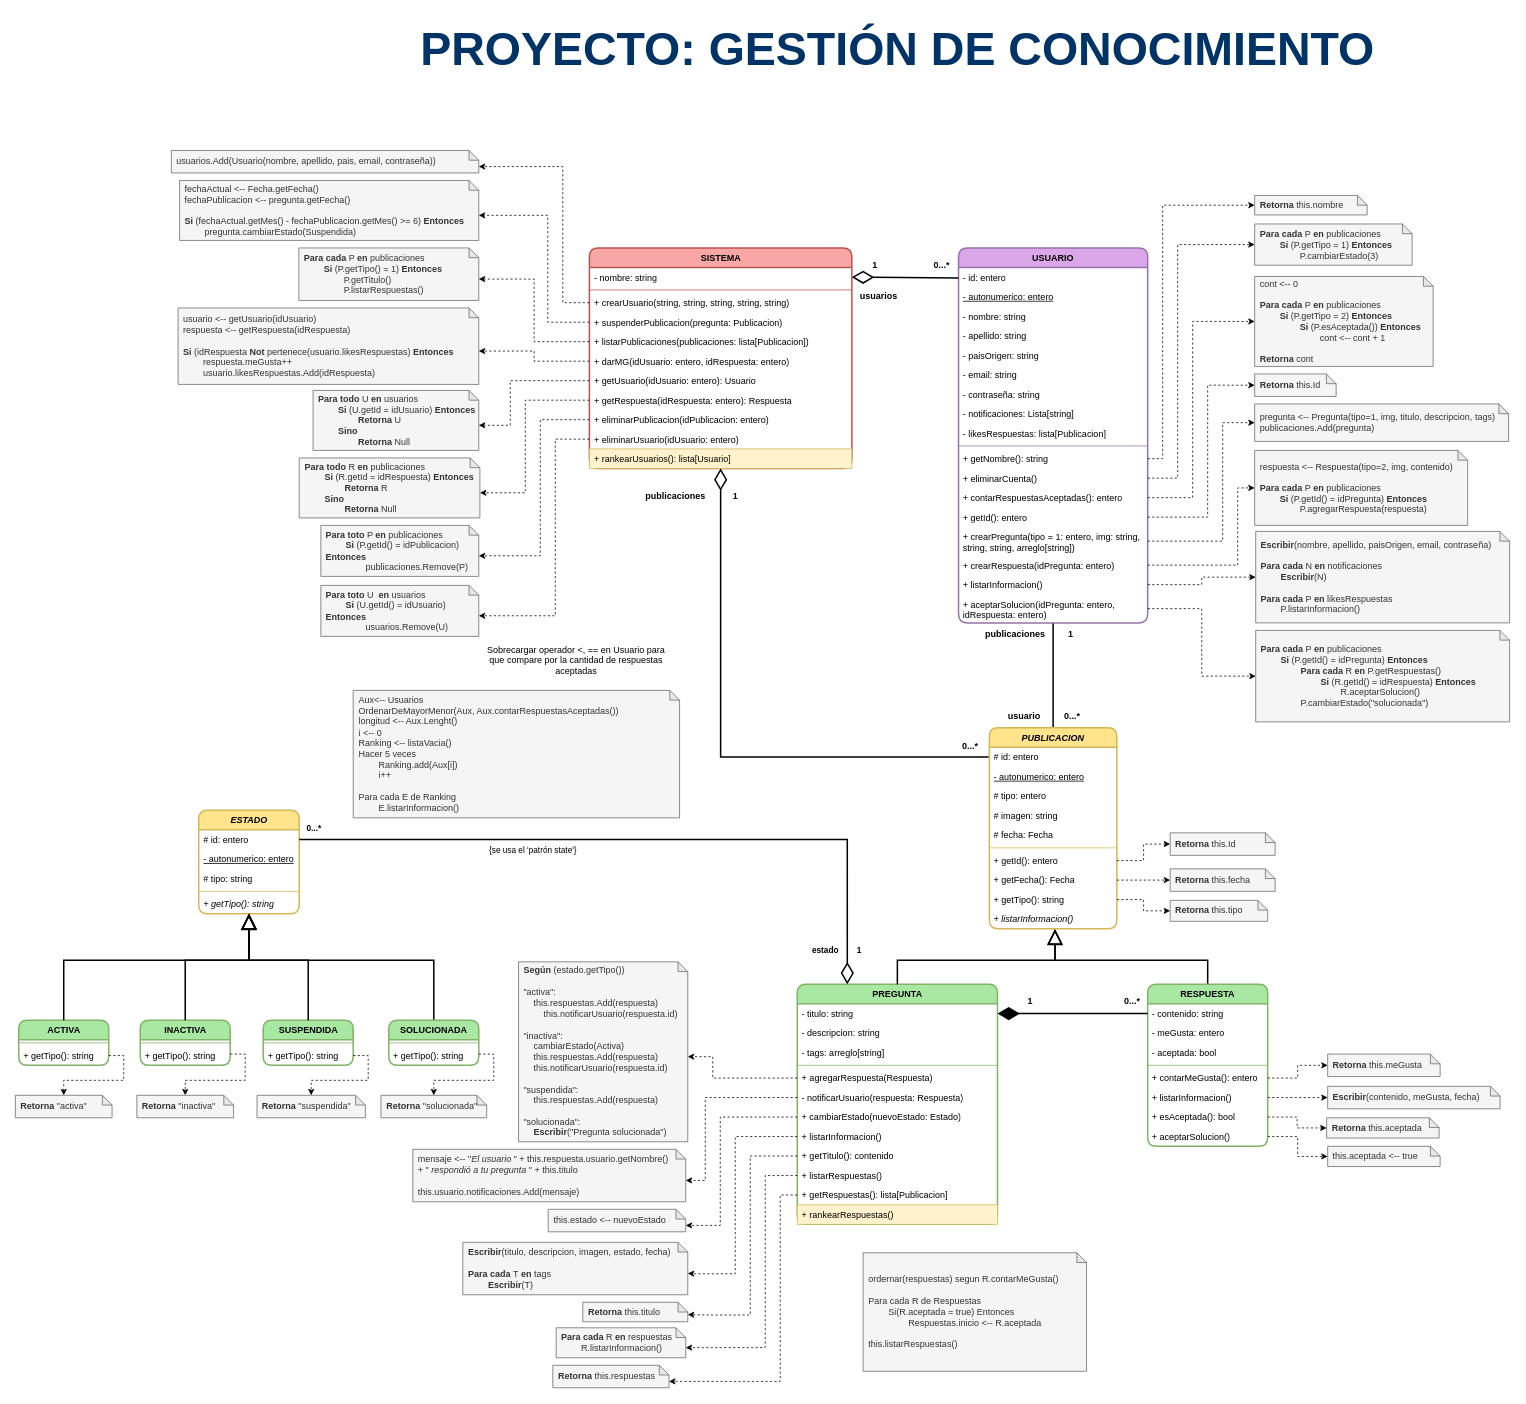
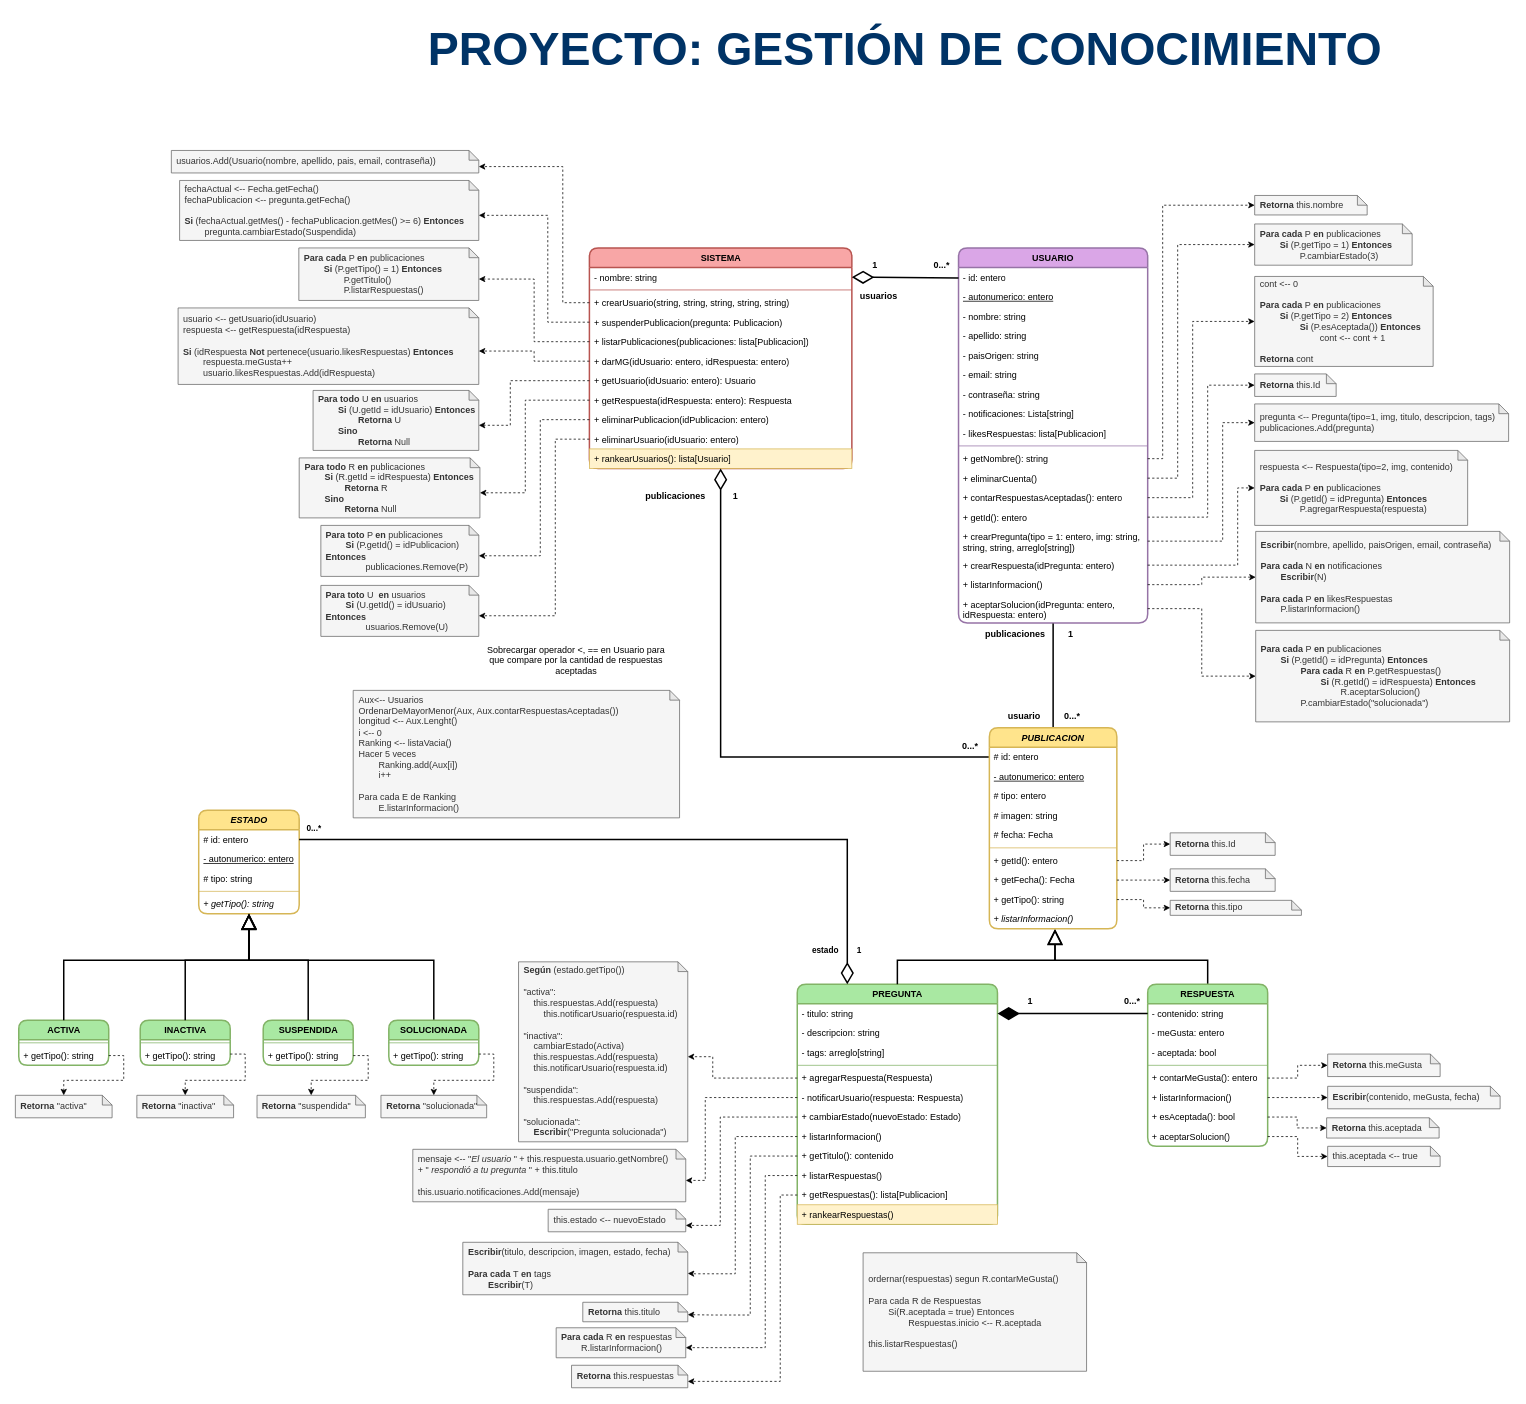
- <mxCell id="106" value="PROYECTO:&amp;nbsp;GESTIÓN DE CONOCIMIENTO" style="text;html=1;align=center;verticalAlign=middle;resizable=0;points=[];autosize=1;strokeColor=none;fillColor=none;fontSize=62;fontStyle=1;fontFamily=Helvetica;fontColor=#003366;" parent="1" vertex="1"><mxGeometry x="546.18" y="20" width="1300" height="90" as="geometry" /></mxCell>
+ <mxCell id="106" value="PROYECTO:&amp;nbsp;GESTIÓN DE CONOCIMIENTO" style="text;html=1;align=center;verticalAlign=middle;resizable=0;points=[];autosize=1;strokeColor=none;fillColor=none;fontSize=62;fontStyle=1;fontFamily=Helvetica;fontColor=#003366;" parent="1" vertex="1"><mxGeometry x="556.18" y="20" width="1300" height="90" as="geometry" /></mxCell>
- <mxCell id="182" value="{se usa el 'patrón state'}" style="text;html=1;align=center;verticalAlign=middle;resizable=0;points=[];autosize=1;strokeColor=none;fillColor=none;fontSize=11;fontFamily=Helvetica;fontColor=default;" vertex="1" parent="1"><mxGeometry x="639.5" y="1119" width="140" height="30" as="geometry" /></mxCell>
- <mxCell id="95" value="&lt;b&gt;Retorna &lt;/b&gt;this.tipo" style="shape=note;whiteSpace=wrap;html=1;backgroundOutline=1;darkOpacity=0.05;size=13;align=left;verticalAlign=middle;spacingLeft=5;fillColor=#f5f5f5;fontColor=#333333;strokeColor=#666666;fontFamily=Helvetica;" parent="1" vertex="1"><mxGeometry y="1200" width="130" height="28" as="geometry" x="1560" /></mxCell>
+ <mxCell id="95" value="&lt;b&gt;Retorna &lt;/b&gt;this.tipo" style="shape=note;whiteSpace=wrap;html=1;backgroundOutline=1;darkOpacity=0.05;size=13;align=left;verticalAlign=middle;spacingLeft=5;fillColor=#f5f5f5;fontColor=#333333;strokeColor=#666666;fontFamily=Helvetica;" parent="1" vertex="1"><mxGeometry x="1560" y="1200" width="175" height="20" as="geometry" /></mxCell>
- <mxCell id="169" value="&lt;b&gt;Retorna &lt;/b&gt;this.respuestas" style="shape=note;whiteSpace=wrap;html=1;backgroundOutline=1;darkOpacity=0.05;size=13;align=left;verticalAlign=middle;spacingLeft=5;fillColor=#f5f5f5;fontColor=#333333;strokeColor=#666666;fontFamily=Helvetica;" vertex="1" parent="1"><mxGeometry x="736.68" y="1820" width="155" height="30" as="geometry" /></mxCell>
+ <mxCell id="169" value="&lt;b&gt;Retorna &lt;/b&gt;this.respuestas" style="shape=note;whiteSpace=wrap;html=1;backgroundOutline=1;darkOpacity=0.05;size=13;align=left;verticalAlign=middle;spacingLeft=5;fillColor=#f5f5f5;fontColor=#333333;strokeColor=#666666;fontFamily=Helvetica;" vertex="1" parent="1"><mxGeometry x="761.68" y="1820" width="155" height="30" as="geometry" /></mxCell>
